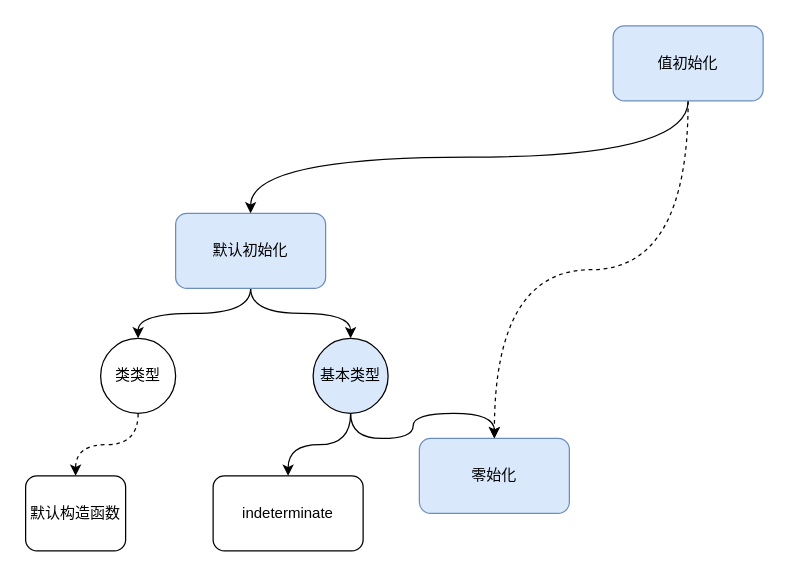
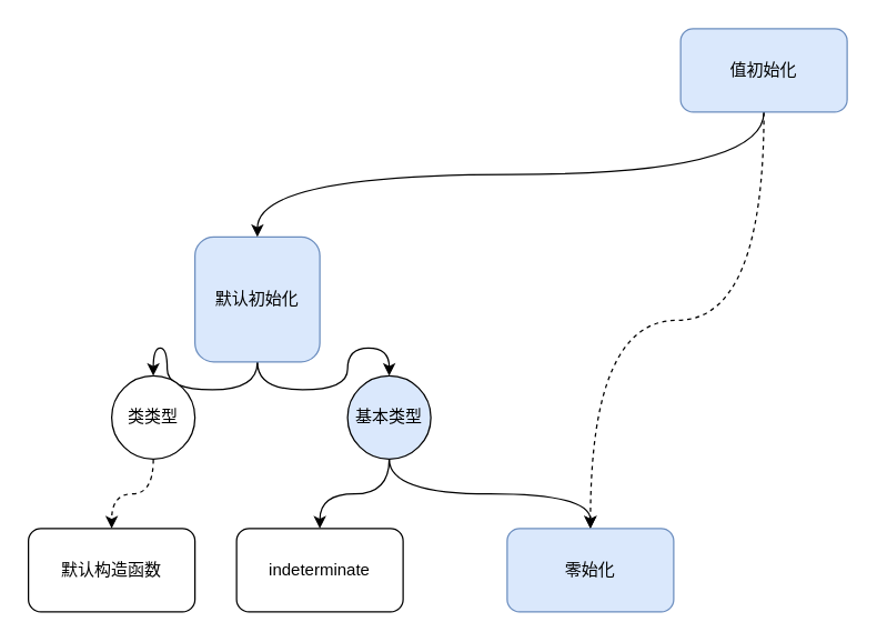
- <mxCell id="4" value="默认初始化" style="rounded=1;whiteSpace=wrap;html=1;fillColor=#dae8fc;strokeColor=#6c8ebf;" parent="1" vertex="1"><mxGeometry x="140" y="170" width="120" height="60" as="geometry" /></mxCell>
+ <mxCell id="4" value="默认初始化" style="rounded=1;whiteSpace=wrap;html=1;fillColor=#dae8fc;strokeColor=#6c8ebf;" parent="1" vertex="1"><mxGeometry x="140" y="170" width="90" height="90" as="geometry" /></mxCell>
- <mxCell id="8" value="零始化" style="rounded=1;whiteSpace=wrap;html=1;fillColor=#dae8fc;strokeColor=#6c8ebf;" parent="1" vertex="1"><mxGeometry x="335" y="350" width="120" height="60" as="geometry" /></mxCell>
+ <mxCell id="8" value="零始化" style="rounded=1;whiteSpace=wrap;html=1;fillColor=#dae8fc;strokeColor=#6c8ebf;" parent="1" vertex="1"><mxGeometry x="365" y="380" width="120" height="60" as="geometry" /></mxCell>
- <mxCell id="9" value="默认构造函数" style="rounded=1;whiteSpace=wrap;html=1;" parent="1" vertex="1"><mxGeometry x="20" y="380" width="80" height="60" as="geometry" /></mxCell>
+ <mxCell id="9" value="默认构造函数" style="rounded=1;whiteSpace=wrap;html=1;" parent="1" vertex="1"><mxGeometry x="20" y="380" width="120" height="60" as="geometry" /></mxCell>
